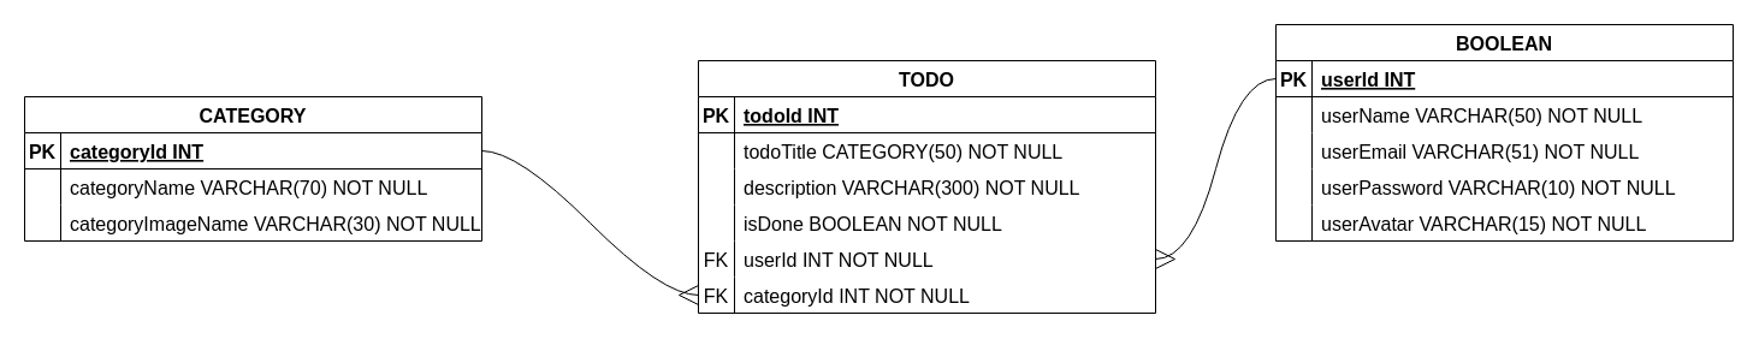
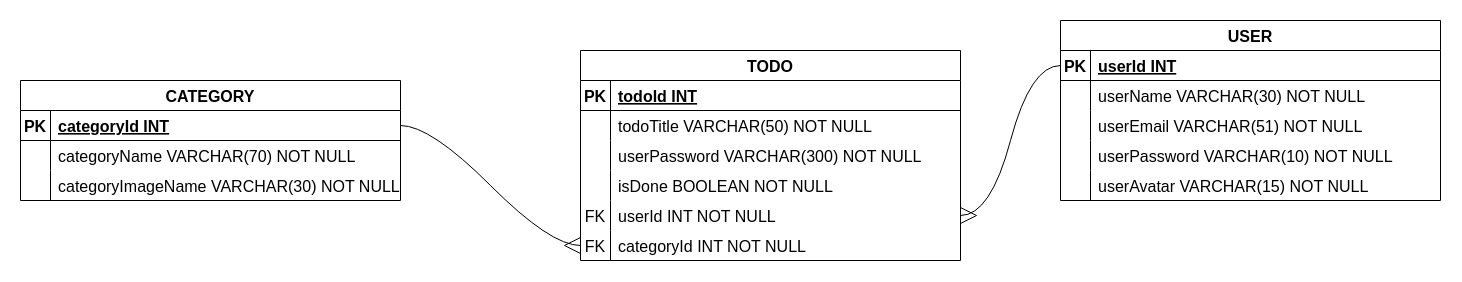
- <mxCell id="22" value="BOOLEAN" style="shape=table;startSize=30;container=1;collapsible=1;childLayout=tableLayout;fixedRows=1;rowLines=0;fontStyle=1;align=center;resizeLast=1;fontSize=16;" parent="1" vertex="1"><mxGeometry x="1060" y="20" width="380" height="180" as="geometry" /></mxCell>
+ <mxCell id="22" value="USER" style="shape=table;startSize=30;container=1;collapsible=1;childLayout=tableLayout;fixedRows=1;rowLines=0;fontStyle=1;align=center;resizeLast=1;fontSize=16;" parent="1" vertex="1"><mxGeometry x="1060" y="20" width="380" height="180" as="geometry" /></mxCell>
- <mxCell id="28" value="userName VARCHAR(50) NOT NULL" style="shape=partialRectangle;connectable=0;fillColor=none;top=0;left=0;bottom=0;right=0;align=left;spacingLeft=6;overflow=hidden;fontSize=16;" parent="26" vertex="1"><mxGeometry x="30" width="350" height="30" as="geometry"><mxRectangle width="350" height="30" as="alternateBounds" /></mxGeometry></mxCell>
+ <mxCell id="28" value="userName VARCHAR(30) NOT NULL" style="shape=partialRectangle;connectable=0;fillColor=none;top=0;left=0;bottom=0;right=0;align=left;spacingLeft=6;overflow=hidden;fontSize=16;" parent="26" vertex="1"><mxGeometry x="30" width="350" height="30" as="geometry"><mxRectangle width="350" height="30" as="alternateBounds" /></mxGeometry></mxCell>
- <mxCell id="8" value="todoTitle CATEGORY(50) NOT NULL" style="shape=partialRectangle;connectable=0;fillColor=none;top=0;left=0;bottom=0;right=0;align=left;spacingLeft=6;overflow=hidden;fontSize=16;" parent="6" vertex="1"><mxGeometry x="30" width="350" height="30" as="geometry"><mxRectangle width="350" height="30" as="alternateBounds" /></mxGeometry></mxCell>
+ <mxCell id="8" value="todoTitle VARCHAR(50) NOT NULL" style="shape=partialRectangle;connectable=0;fillColor=none;top=0;left=0;bottom=0;right=0;align=left;spacingLeft=6;overflow=hidden;fontSize=16;" parent="6" vertex="1"><mxGeometry x="30" width="350" height="30" as="geometry"><mxRectangle width="350" height="30" as="alternateBounds" /></mxGeometry></mxCell>
- <mxCell id="11" value="description VARCHAR(300) NOT NULL" style="shape=partialRectangle;connectable=0;fillColor=none;top=0;left=0;bottom=0;right=0;align=left;spacingLeft=6;overflow=hidden;fontSize=16;" parent="9" vertex="1"><mxGeometry x="30" width="350" height="30" as="geometry"><mxRectangle width="350" height="30" as="alternateBounds" /></mxGeometry></mxCell>
+ <mxCell id="11" value="userPassword VARCHAR(300) NOT NULL" style="shape=partialRectangle;connectable=0;fillColor=none;top=0;left=0;bottom=0;right=0;align=left;spacingLeft=6;overflow=hidden;fontSize=16;" parent="9" vertex="1"><mxGeometry x="30" width="350" height="30" as="geometry"><mxRectangle width="350" height="30" as="alternateBounds" /></mxGeometry></mxCell>
